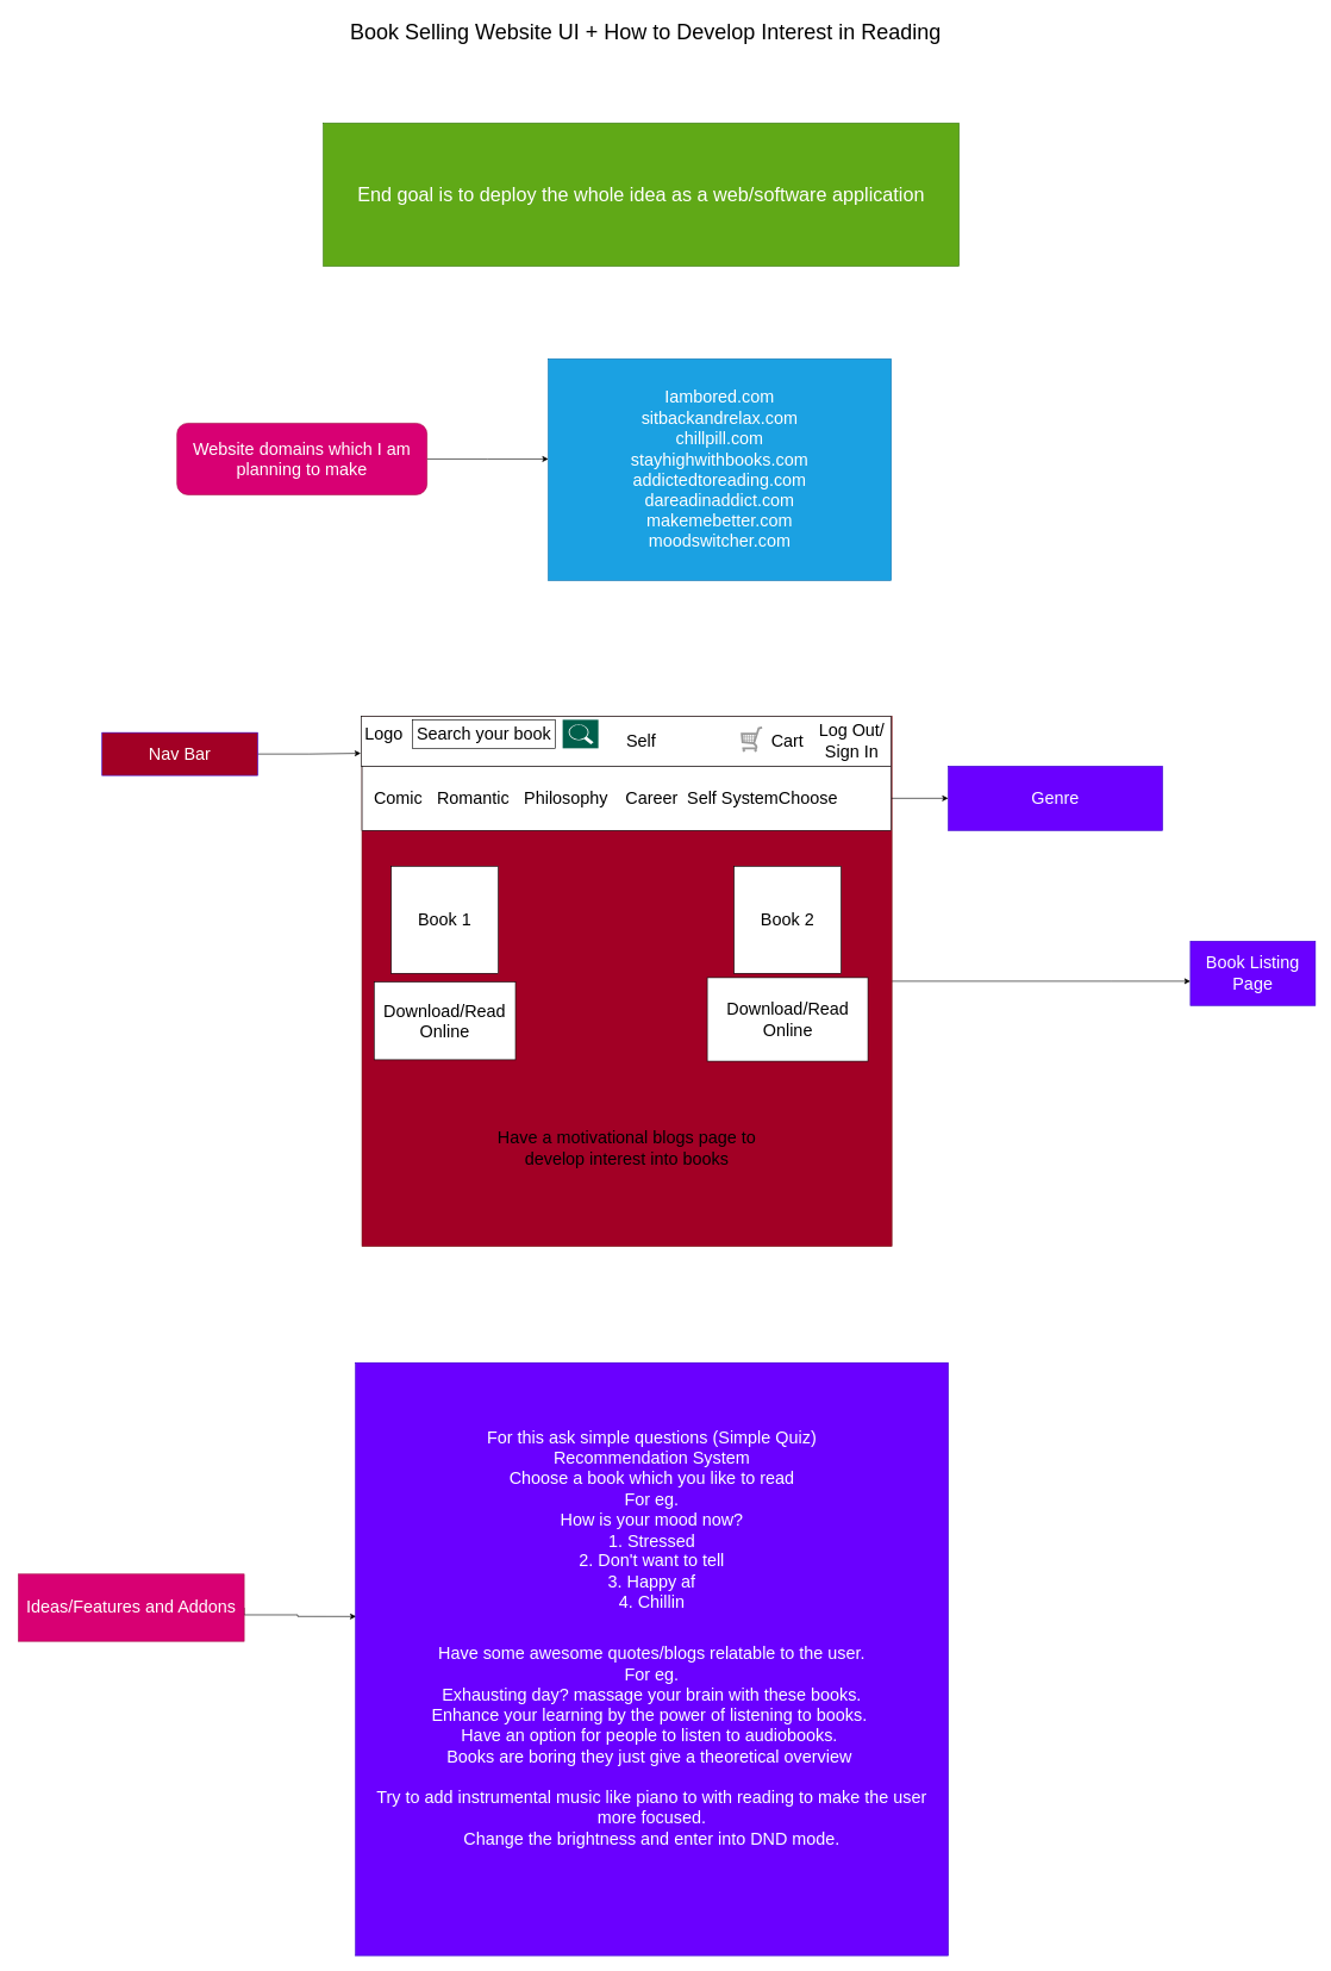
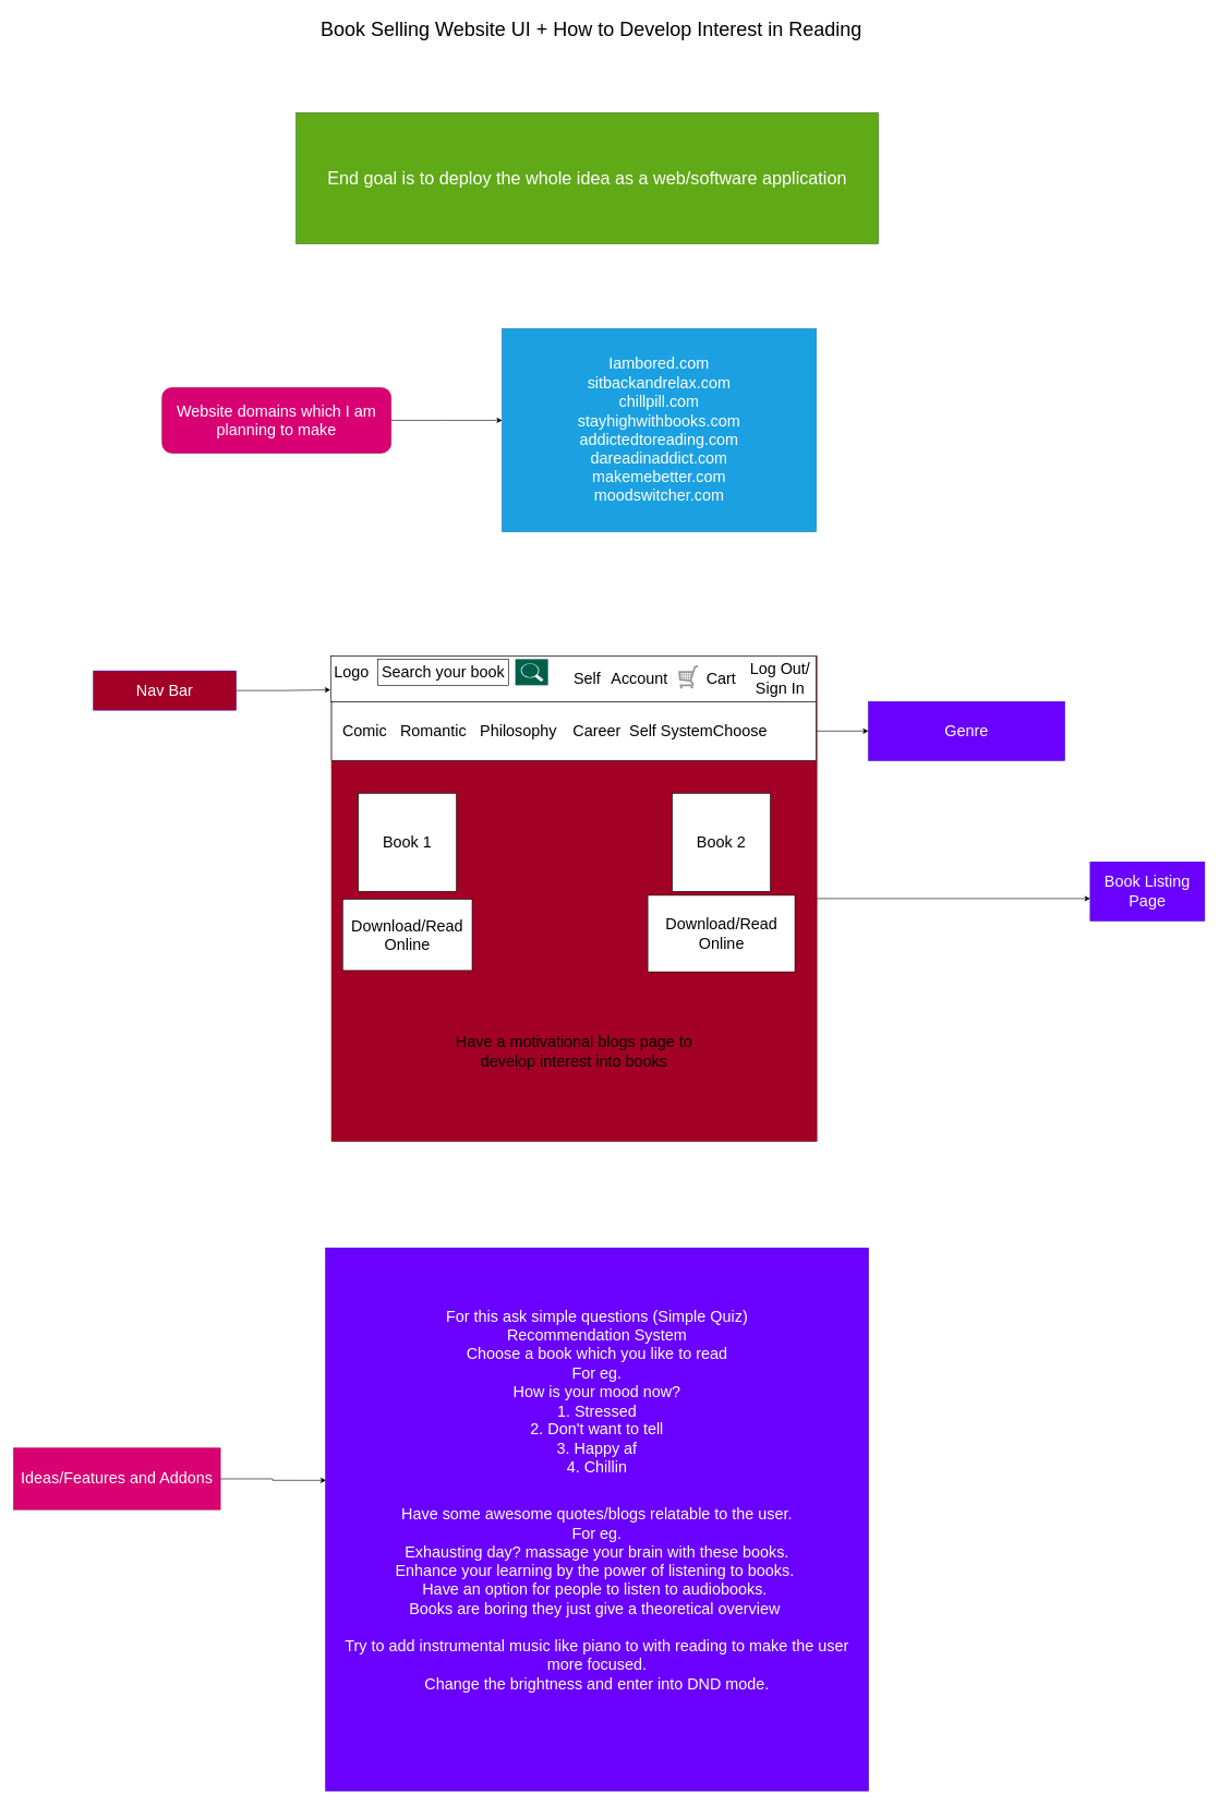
+ <mxCell id="9" value="Account" style="text;html=1;strokeColor=none;fillColor=none;align=center;verticalAlign=middle;whiteSpace=wrap;rounded=0;fontSize=24;" parent="1" vertex="1"><mxGeometry x="927" y="1022" width="100" height="30" as="geometry" /></mxCell>
- <mxCell id="36" value="Ideas/Features and Addons" style="whiteSpace=wrap;html=1;fontSize=24;fillColor=#d80073;fontColor=#ffffff;strokeColor=#A50040;verticalAlign=middle;" parent="1" vertex="1"><mxGeometry x="25" y="2203" width="316" height="94" as="geometry" /></mxCell>
+ <mxCell id="36" value="Ideas/Features and Addons" style="whiteSpace=wrap;html=1;fontSize=24;fillColor=#d80073;fontColor=#ffffff;strokeColor=#A50040;verticalAlign=middle;" parent="1" vertex="1"><mxGeometry x="20" y="2213" width="316" height="94" as="geometry" /></mxCell>
